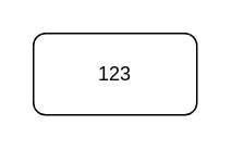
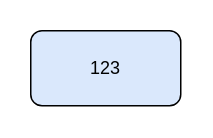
- <mxCell id="2" value="123" style="rounded=1;whiteSpace=wrap;html=1;" vertex="1" parent="1"><mxGeometry x="20" y="20" width="100" height="50" as="geometry" /></mxCell>
+ <mxCell id="2" value="123" style="rounded=1;whiteSpace=wrap;html=1;fillColor=#dae8fc;" vertex="1" parent="1"><mxGeometry x="20" y="20" width="100" height="50" as="geometry" /></mxCell>
